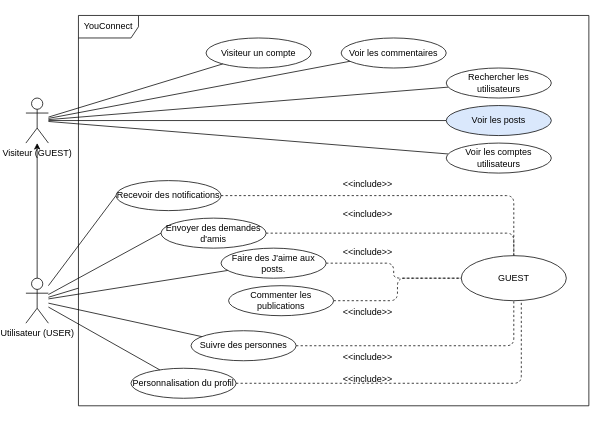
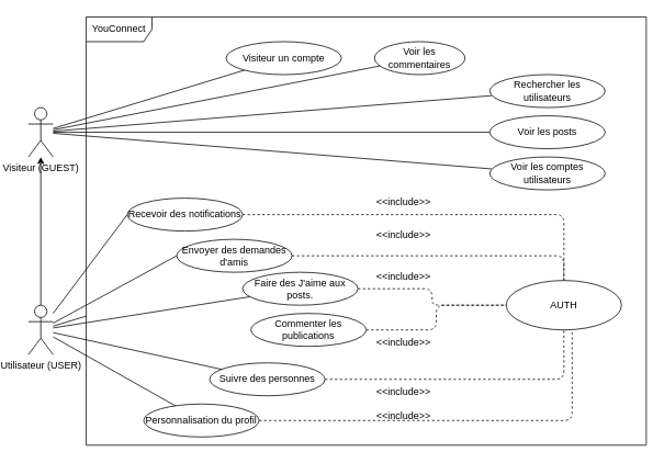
- <mxCell id="8" value="Voir les commentaires" style="ellipse;whiteSpace=wrap;html=1;" vertex="1" parent="1"><mxGeometry x="440" y="50" width="140" height="40" as="geometry" /></mxCell>
+ <mxCell id="8" value="Voir les commentaires" style="ellipse;whiteSpace=wrap;html=1;" vertex="1" parent="1"><mxGeometry x="440" y="50" width="110" height="40" as="geometry" /></mxCell>
- <mxCell id="17" value="Voir les posts" style="ellipse;whiteSpace=wrap;html=1;fillColor=#dae8fc;" vertex="1" parent="1"><mxGeometry x="580" y="140" width="140" height="40" as="geometry" /></mxCell>
+ <mxCell id="17" value="Voir les posts" style="ellipse;whiteSpace=wrap;html=1;" vertex="1" parent="1"><mxGeometry x="580" y="140" width="140" height="40" as="geometry" /></mxCell>
- <mxCell id="12" value="GUEST" style="ellipse;whiteSpace=wrap;html=1;" vertex="1" parent="1"><mxGeometry x="600" y="340" width="140" height="60" as="geometry" /></mxCell>
+ <mxCell id="12" value="AUTH" style="ellipse;whiteSpace=wrap;html=1;" vertex="1" parent="1"><mxGeometry x="600" y="340" width="140" height="60" as="geometry" /></mxCell>
